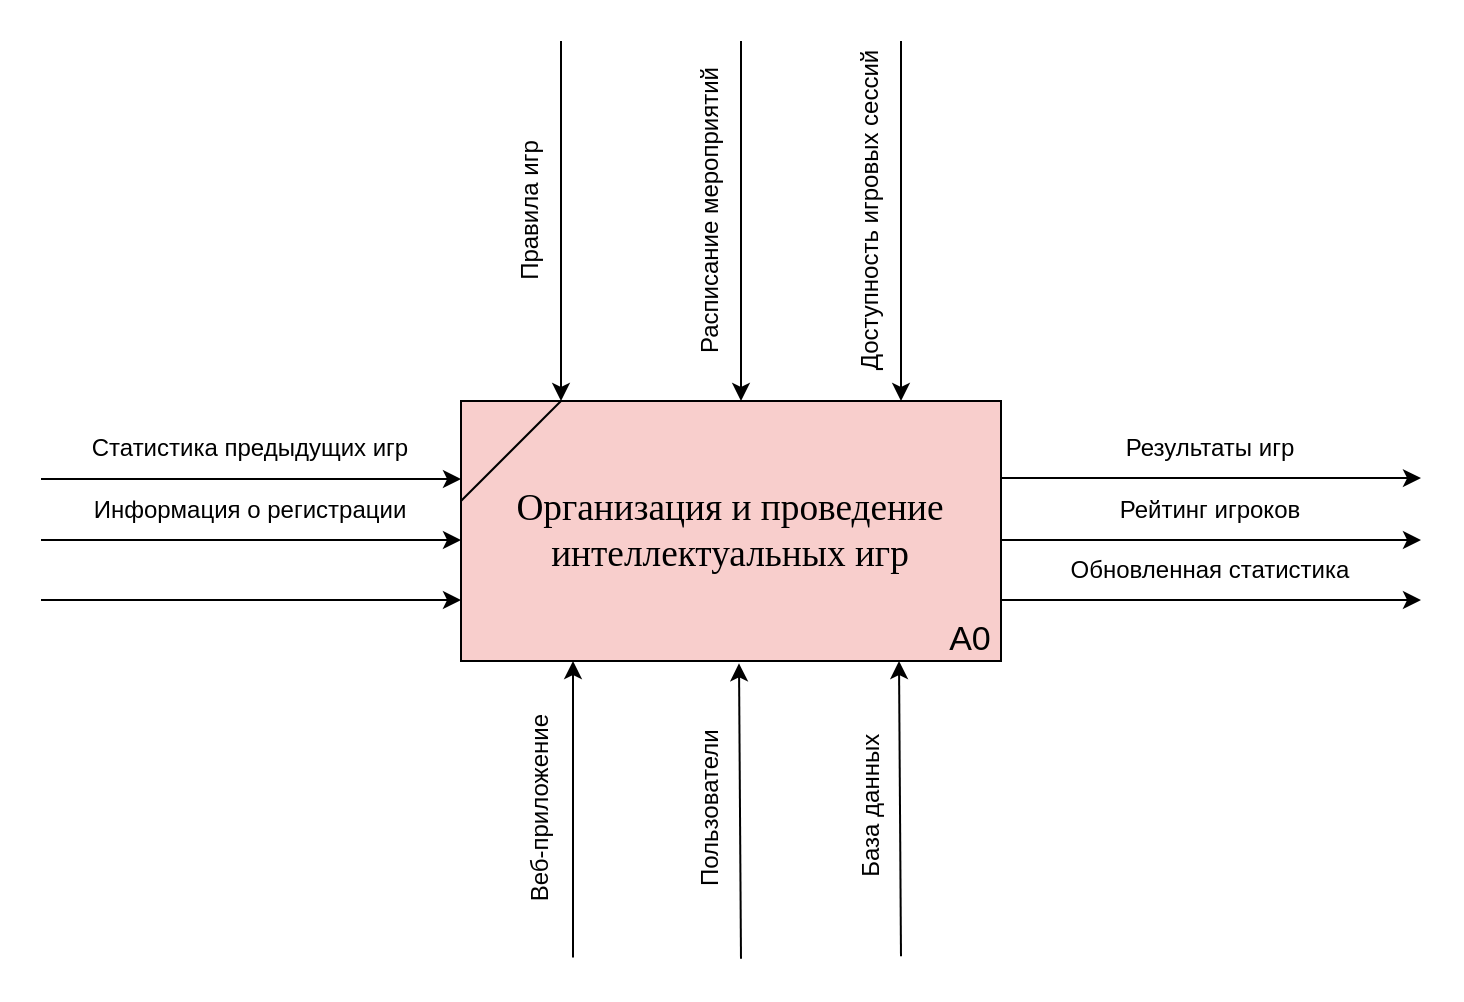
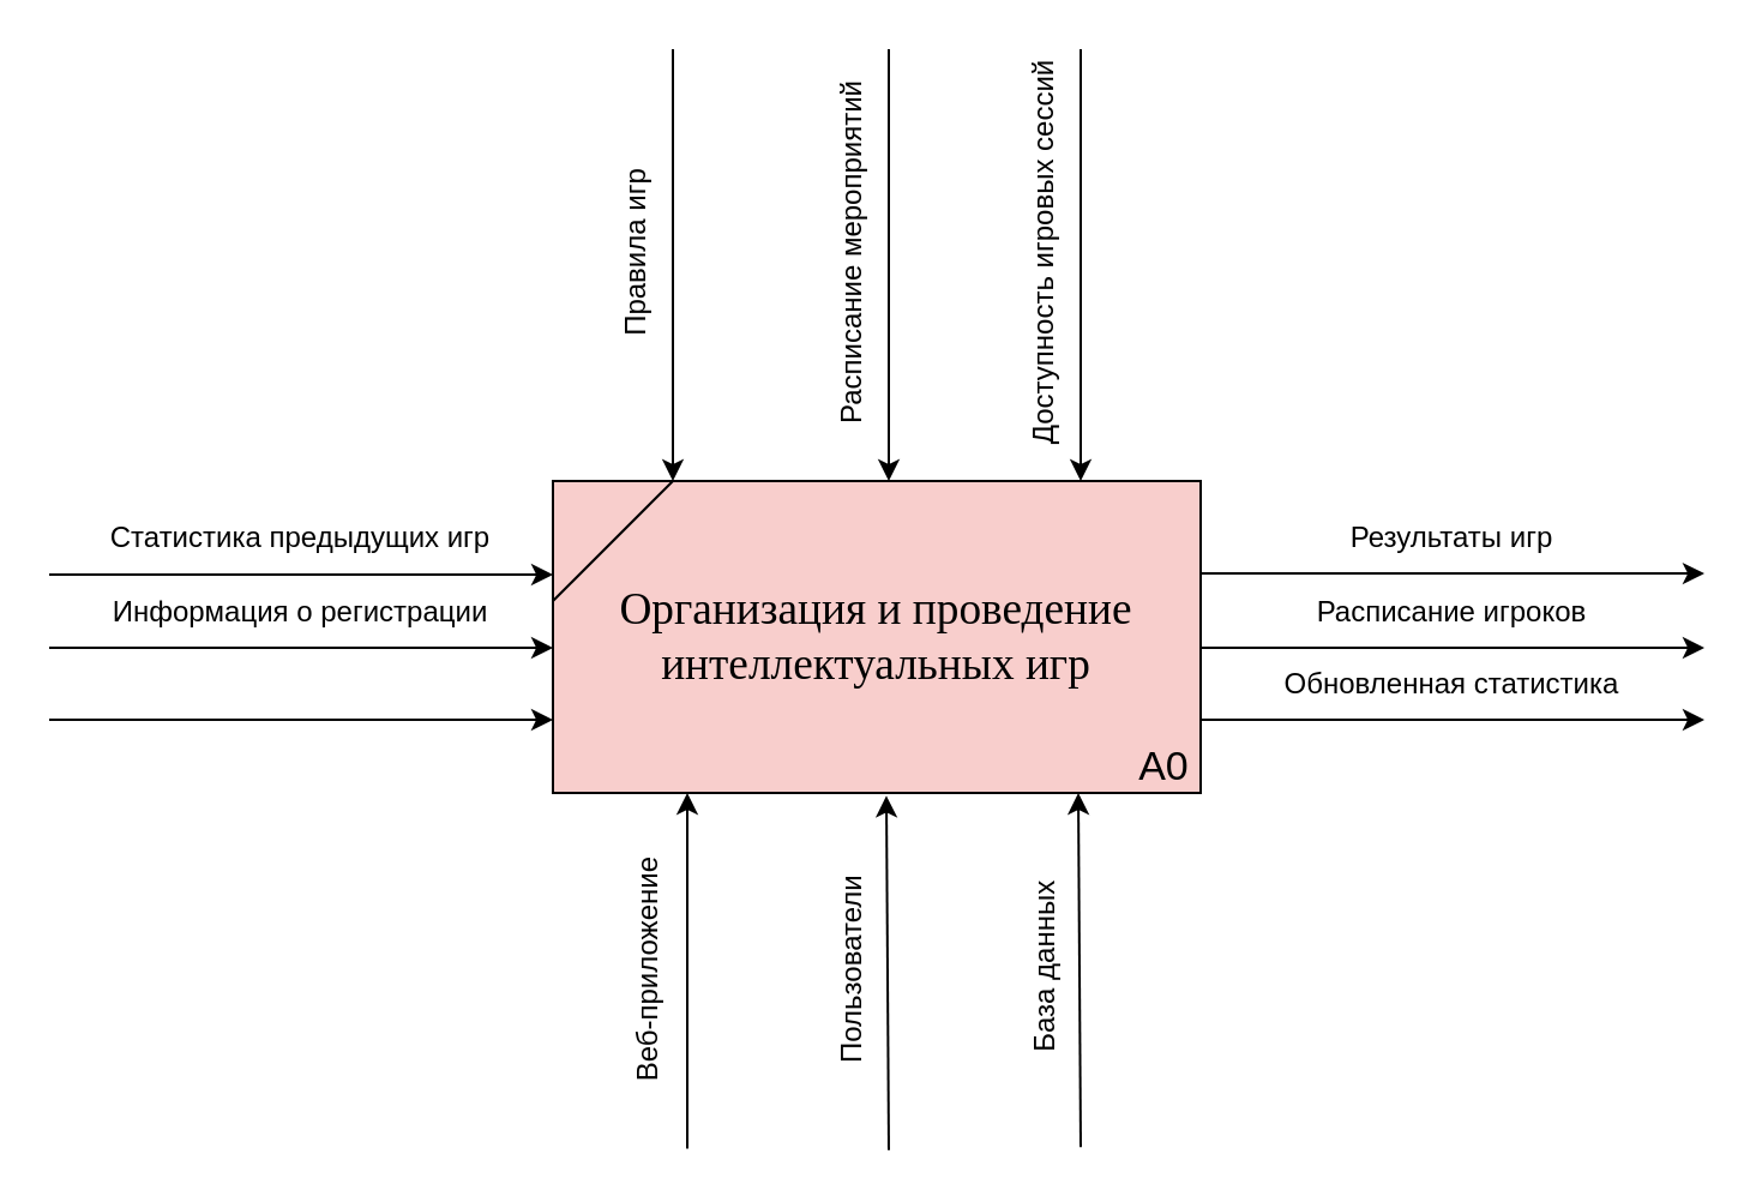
- <mxCell id="13" value="Рейтинг игроков" style="text;html=1;align=center;verticalAlign=middle;whiteSpace=wrap;rounded=0;" parent="1" vertex="1"><mxGeometry x="520" y="239.52" width="170" height="30" as="geometry" /></mxCell>
+ <mxCell id="13" value="Расписание игроков" style="text;html=1;align=center;verticalAlign=middle;whiteSpace=wrap;rounded=0;" parent="1" vertex="1"><mxGeometry x="520" y="239.52" width="170" height="30" as="geometry" /></mxCell>
